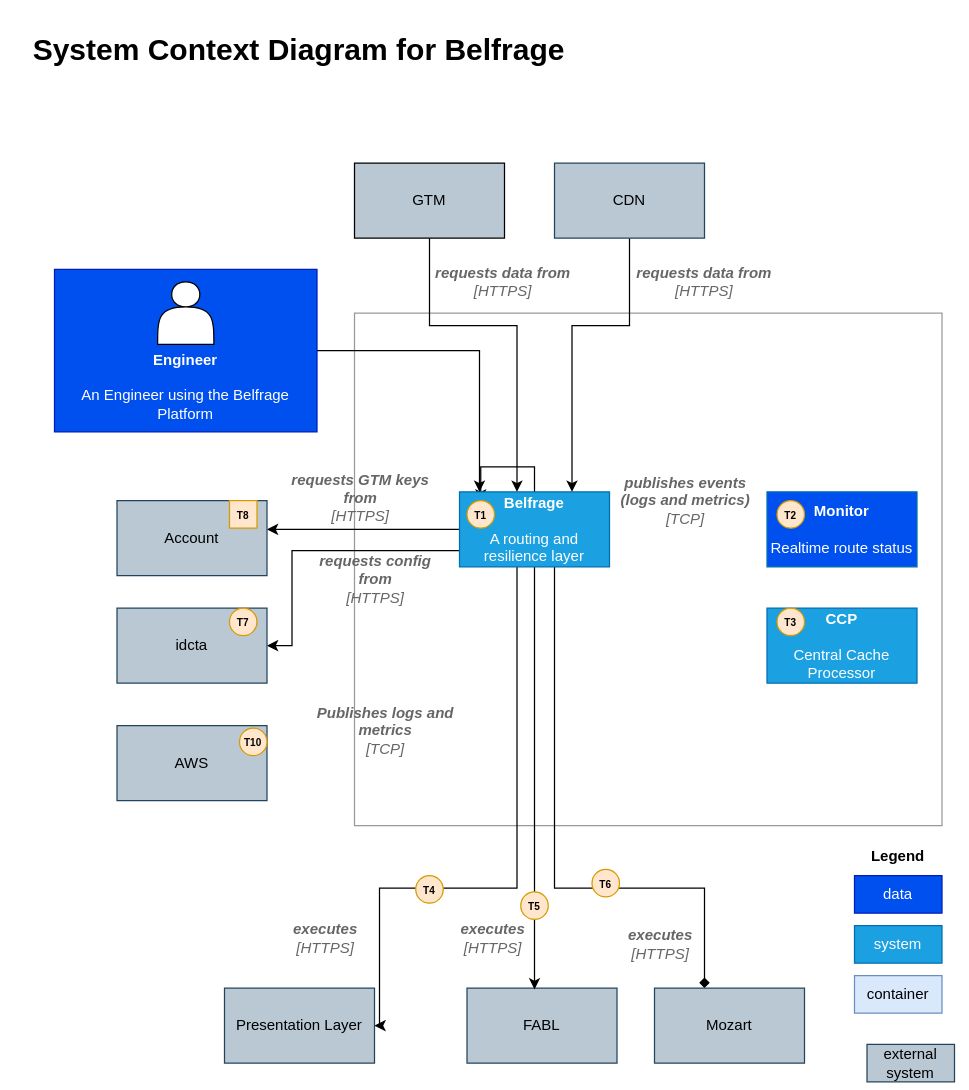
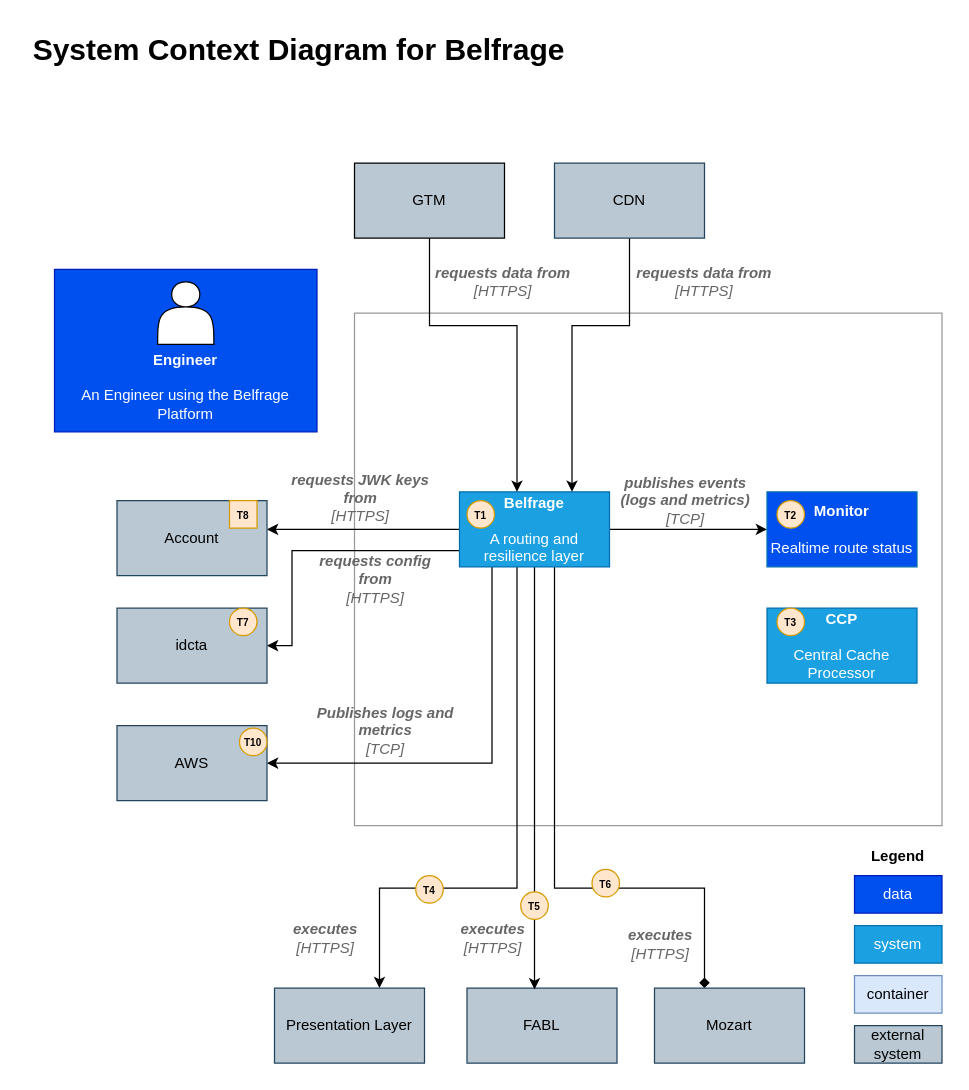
- <mxCell id="40" style="edgeStyle=orthogonalEdgeStyle;rounded=0;orthogonalLoop=1;jettySize=auto;html=1;" parent="1" source="20" target="12" edge="1"><mxGeometry relative="1" as="geometry"><Array as="points"><mxPoint x="383" y="280" /></Array></mxGeometry></mxCell>
- <mxCell id="7" style="edgeStyle=orthogonalEdgeStyle;rounded=0;orthogonalLoop=1;jettySize=auto;html=1;" parent="1" source="12" target="42" edge="1"><mxGeometry relative="1" as="geometry" /></mxCell>
+ <mxCell id="7" style="edgeStyle=orthogonalEdgeStyle;rounded=0;orthogonalLoop=1;jettySize=auto;html=1;entryX=0;entryY=0.5;entryDx=0;entryDy=0;" parent="1" source="12" target="22" edge="1"><mxGeometry relative="1" as="geometry" /></mxCell>
- <mxCell id="26" value="&lt;font color=&quot;#666666&quot;&gt;&lt;i&gt;&lt;b&gt;requests GTM keys from&lt;/b&gt;&lt;br&gt;[HTTPS]&lt;/i&gt;&lt;/font&gt;" style="text;html=1;strokeColor=none;fillColor=none;align=center;verticalAlign=middle;whiteSpace=wrap;rounded=0;" parent="1" vertex="1"><mxGeometry x="223" y="388" width="130" height="20" as="geometry" /></mxCell>
+ <mxCell id="26" value="&lt;font color=&quot;#666666&quot;&gt;&lt;i&gt;&lt;b&gt;requests JWK keys from&lt;/b&gt;&lt;br&gt;[HTTPS]&lt;/i&gt;&lt;/font&gt;" style="text;html=1;strokeColor=none;fillColor=none;align=center;verticalAlign=middle;whiteSpace=wrap;rounded=0;" parent="1" vertex="1"><mxGeometry x="223" y="388" width="130" height="20" as="geometry" /></mxCell>
+ <mxCell id="11" style="edgeStyle=orthogonalEdgeStyle;rounded=0;orthogonalLoop=1;jettySize=auto;html=1;entryX=1;entryY=0.5;entryDx=0;entryDy=0;" parent="1" source="12" target="39" edge="1"><mxGeometry relative="1" as="geometry"><Array as="points"><mxPoint x="393" y="610" /></Array></mxGeometry></mxCell>
- <mxCell id="3" value="Presentation Layer" style="rounded=0;whiteSpace=wrap;html=1;fillColor=#bac8d3;strokeColor=#23445d;" parent="1" vertex="1"><mxGeometry x="179" y="790" width="120" height="60" as="geometry" /></mxCell>
+ <mxCell id="3" value="Presentation Layer" style="rounded=0;whiteSpace=wrap;html=1;fillColor=#bac8d3;strokeColor=#23445d;" parent="1" vertex="1"><mxGeometry x="219" y="790" width="120" height="60" as="geometry" /></mxCell>
- <mxCell id="37" value="external system" style="rounded=0;whiteSpace=wrap;html=1;fillColor=#bac8d3;strokeColor=#23445d;" parent="1" vertex="1"><mxGeometry x="693" y="835" width="70" height="30" as="geometry" /></mxCell>
+ <mxCell id="37" value="external system" style="rounded=0;whiteSpace=wrap;html=1;fillColor=#bac8d3;strokeColor=#23445d;" parent="1" vertex="1"><mxGeometry x="683" y="820" width="70" height="30" as="geometry" /></mxCell>
